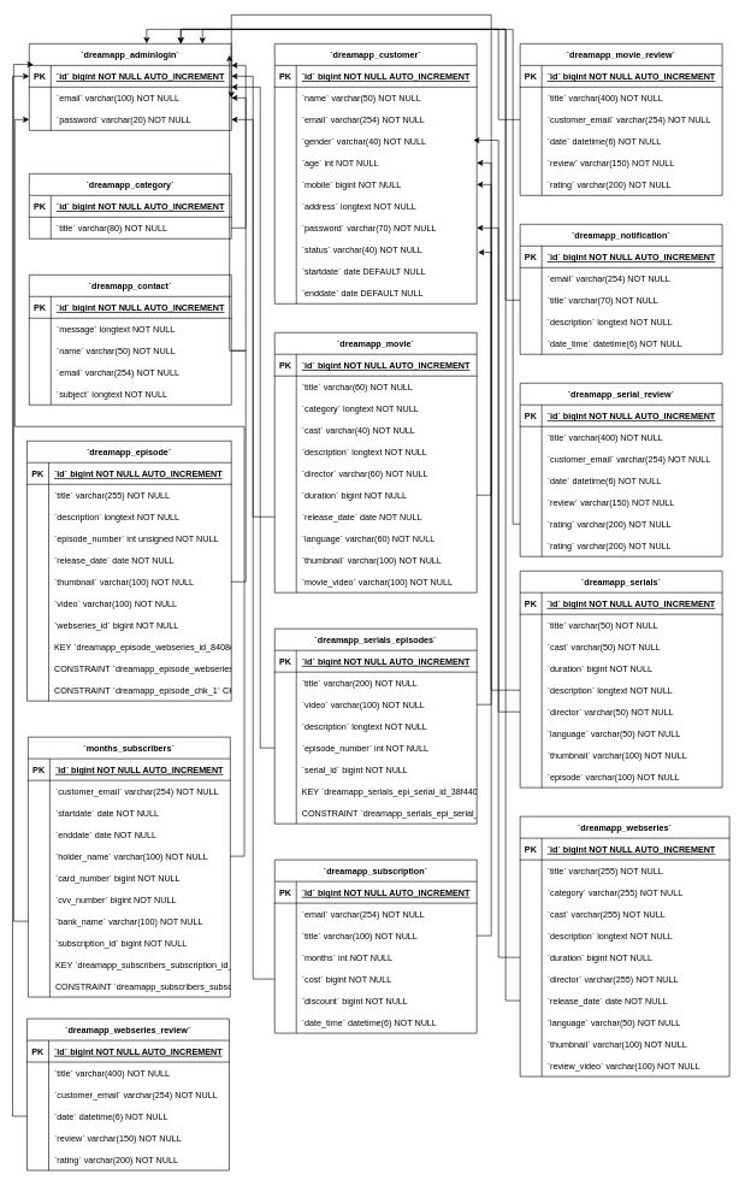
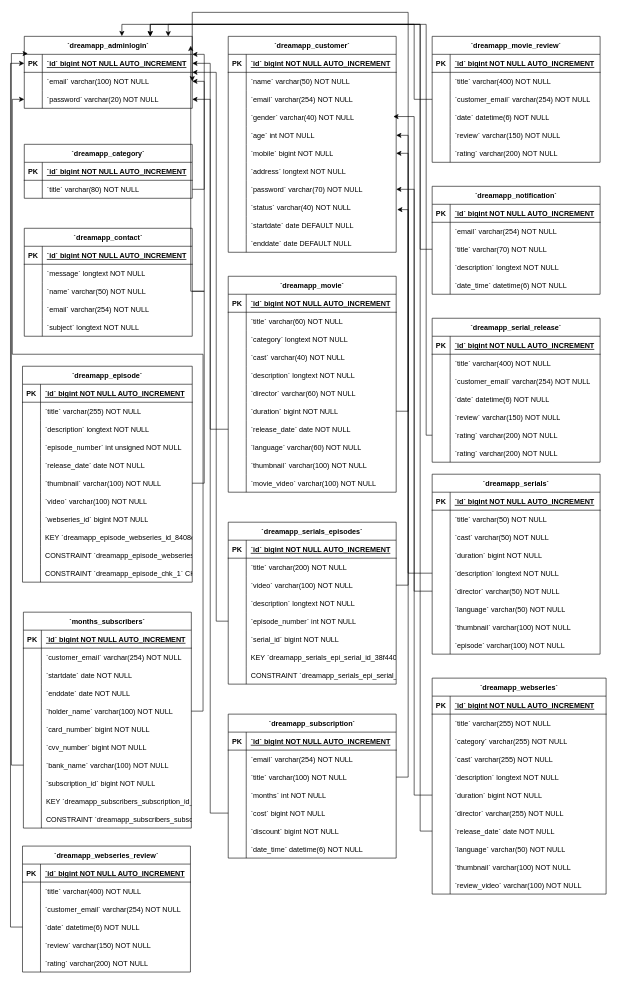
- <mxCell id="172" value="`dreamapp_serial_review`" style="shape=table;startSize=30;container=1;collapsible=1;childLayout=tableLayout;fixedRows=1;rowLines=0;fontStyle=1;align=center;resizeLast=1;" vertex="1" parent="1"><mxGeometry x="720" y="530" width="280" height="240" as="geometry" /></mxCell>
+ <mxCell id="172" value="`dreamapp_serial_release`" style="shape=table;startSize=30;container=1;collapsible=1;childLayout=tableLayout;fixedRows=1;rowLines=0;fontStyle=1;align=center;resizeLast=1;" vertex="1" parent="1"><mxGeometry x="720" y="530" width="280" height="240" as="geometry" /></mxCell>
